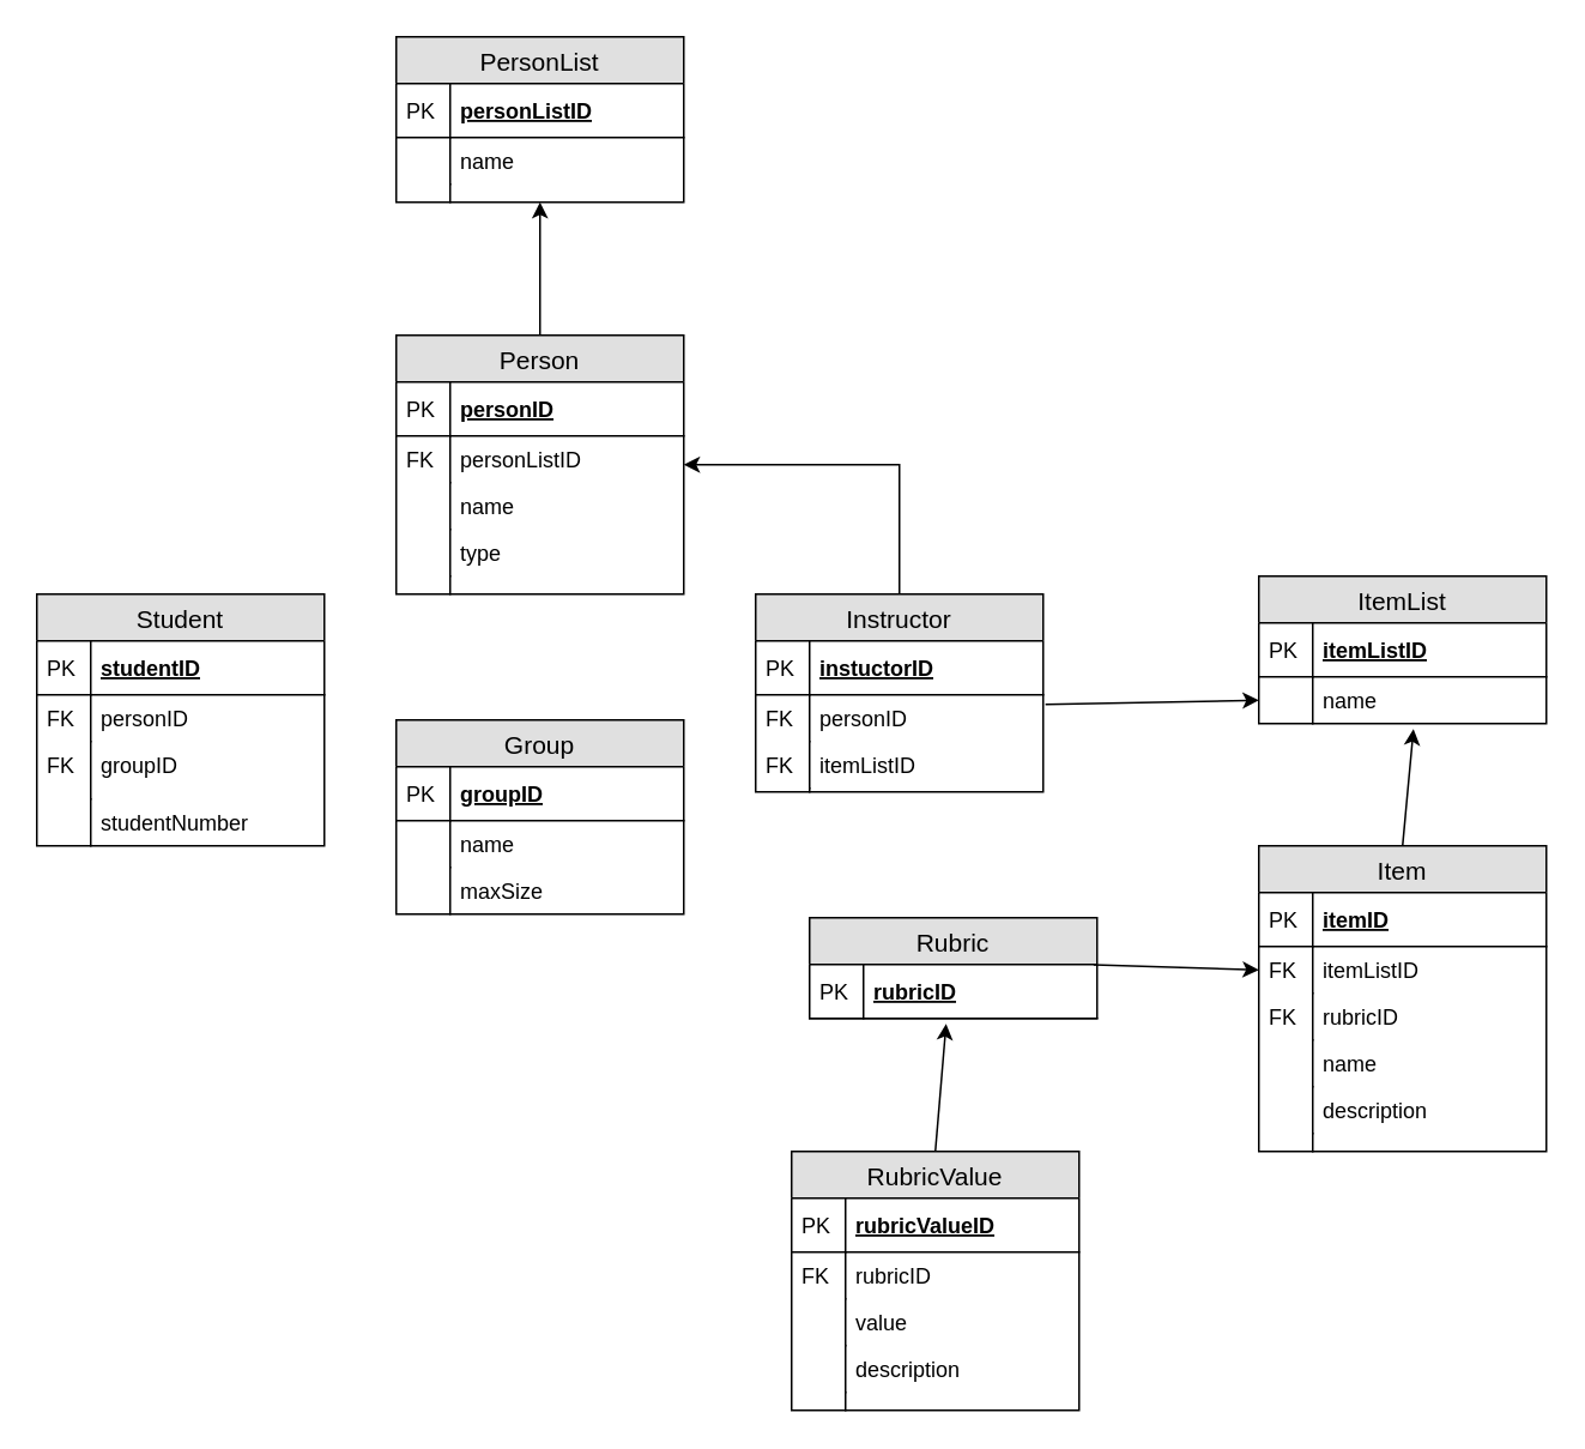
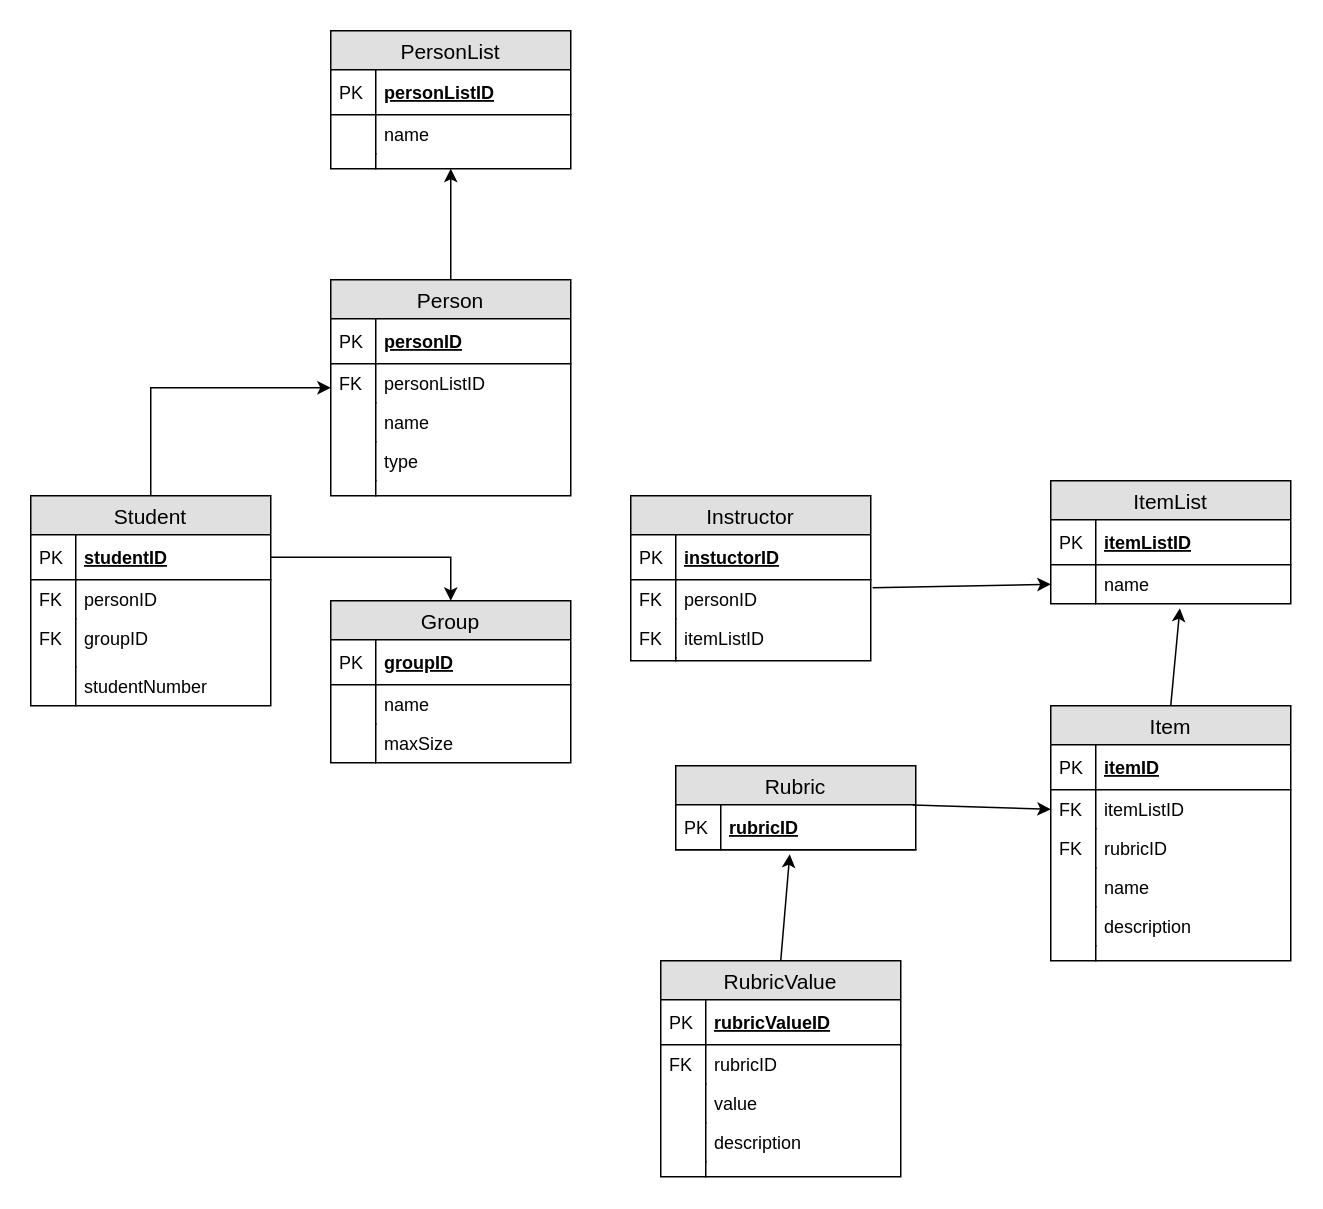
+ <mxCell id="13" style="edgeStyle=orthogonalEdgeStyle;rounded=0;orthogonalLoop=1;jettySize=auto;html=1;exitX=0.5;exitY=0;exitDx=0;exitDy=0;" parent="1" source="14" target="2" edge="1"><mxGeometry relative="1" as="geometry" /></mxCell>
- <mxCell id="23" style="edgeStyle=orthogonalEdgeStyle;rounded=0;orthogonalLoop=1;jettySize=auto;html=1;exitX=0.5;exitY=0;exitDx=0;exitDy=0;" parent="1" source="24" target="2" edge="1"><mxGeometry relative="1" as="geometry" /></mxCell>
+ <mxCell id="47" style="edgeStyle=orthogonalEdgeStyle;rounded=0;orthogonalLoop=1;jettySize=auto;html=1;exitX=1;exitY=0.5;exitDx=0;exitDy=0;" parent="1" source="15" target="33" edge="1"><mxGeometry relative="1" as="geometry" /></mxCell>
